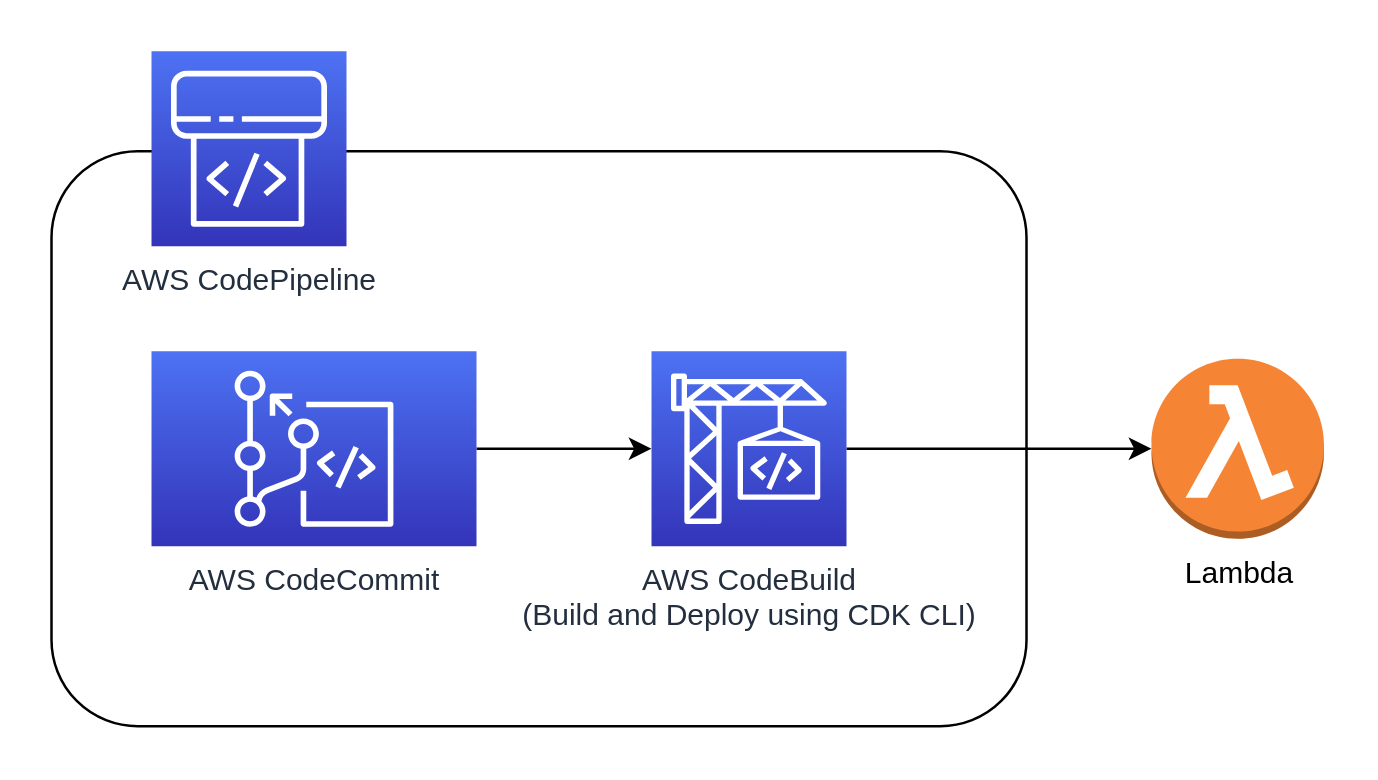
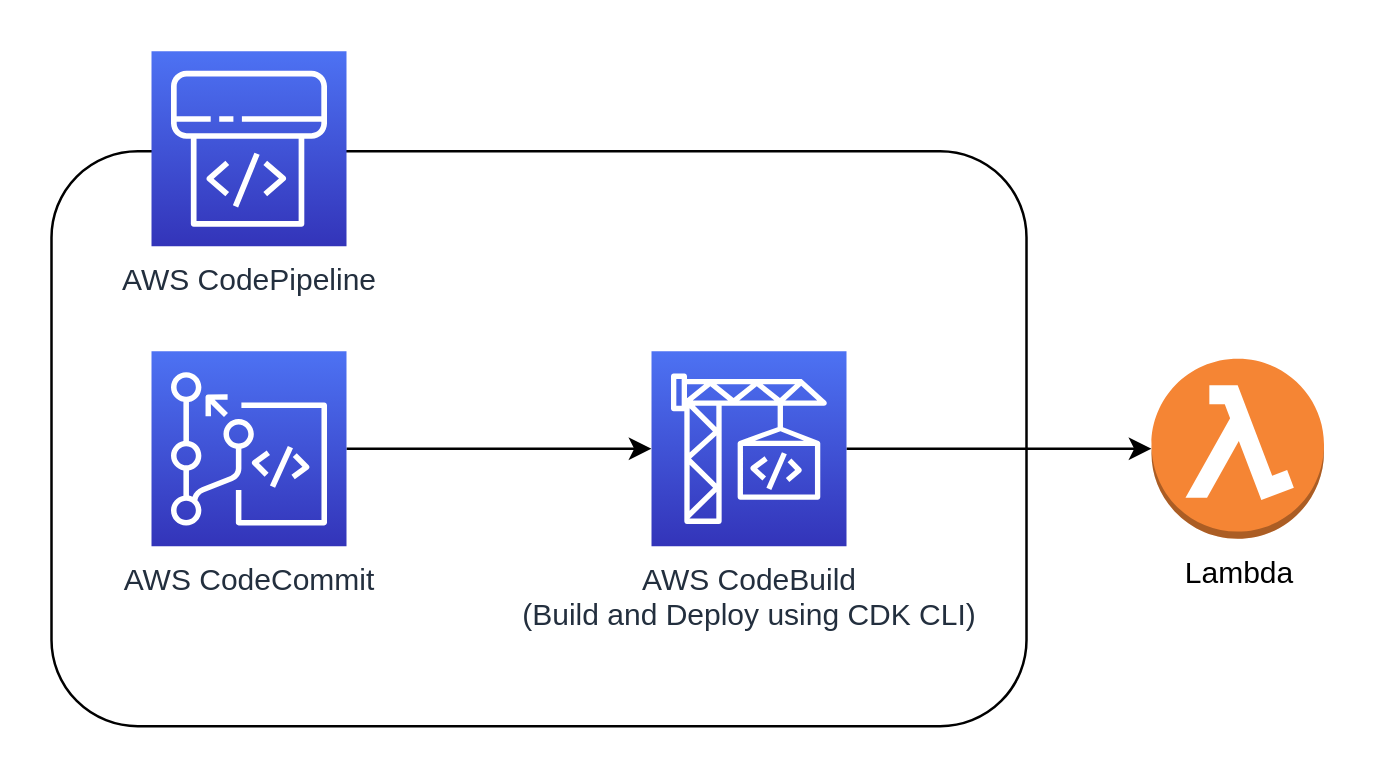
- <mxCell id="4" value="AWS CodeCommit" style="sketch=0;points=[[0,0,0],[0.25,0,0],[0.5,0,0],[0.75,0,0],[1,0,0],[0,1,0],[0.25,1,0],[0.5,1,0],[0.75,1,0],[1,1,0],[0,0.25,0],[0,0.5,0],[0,0.75,0],[1,0.25,0],[1,0.5,0],[1,0.75,0]];outlineConnect=0;fontColor=#232F3E;gradientColor=#4D72F3;gradientDirection=north;fillColor=#3334B9;strokeColor=#ffffff;dashed=0;verticalLabelPosition=bottom;verticalAlign=top;align=center;html=1;fontSize=12;fontStyle=0;aspect=fixed;shape=mxgraph.aws4.resourceIcon;resIcon=mxgraph.aws4.codecommit;" parent="1" vertex="1"><mxGeometry x="60" y="140" width="130" height="78" as="geometry" /></mxCell>
+ <mxCell id="4" value="AWS CodeCommit" style="sketch=0;points=[[0,0,0],[0.25,0,0],[0.5,0,0],[0.75,0,0],[1,0,0],[0,1,0],[0.25,1,0],[0.5,1,0],[0.75,1,0],[1,1,0],[0,0.25,0],[0,0.5,0],[0,0.75,0],[1,0.25,0],[1,0.5,0],[1,0.75,0]];outlineConnect=0;fontColor=#232F3E;gradientColor=#4D72F3;gradientDirection=north;fillColor=#3334B9;strokeColor=#ffffff;dashed=0;verticalLabelPosition=bottom;verticalAlign=top;align=center;html=1;fontSize=12;fontStyle=0;aspect=fixed;shape=mxgraph.aws4.resourceIcon;resIcon=mxgraph.aws4.codecommit;" parent="1" vertex="1"><mxGeometry x="60" y="140" width="78" height="78" as="geometry" /></mxCell>
